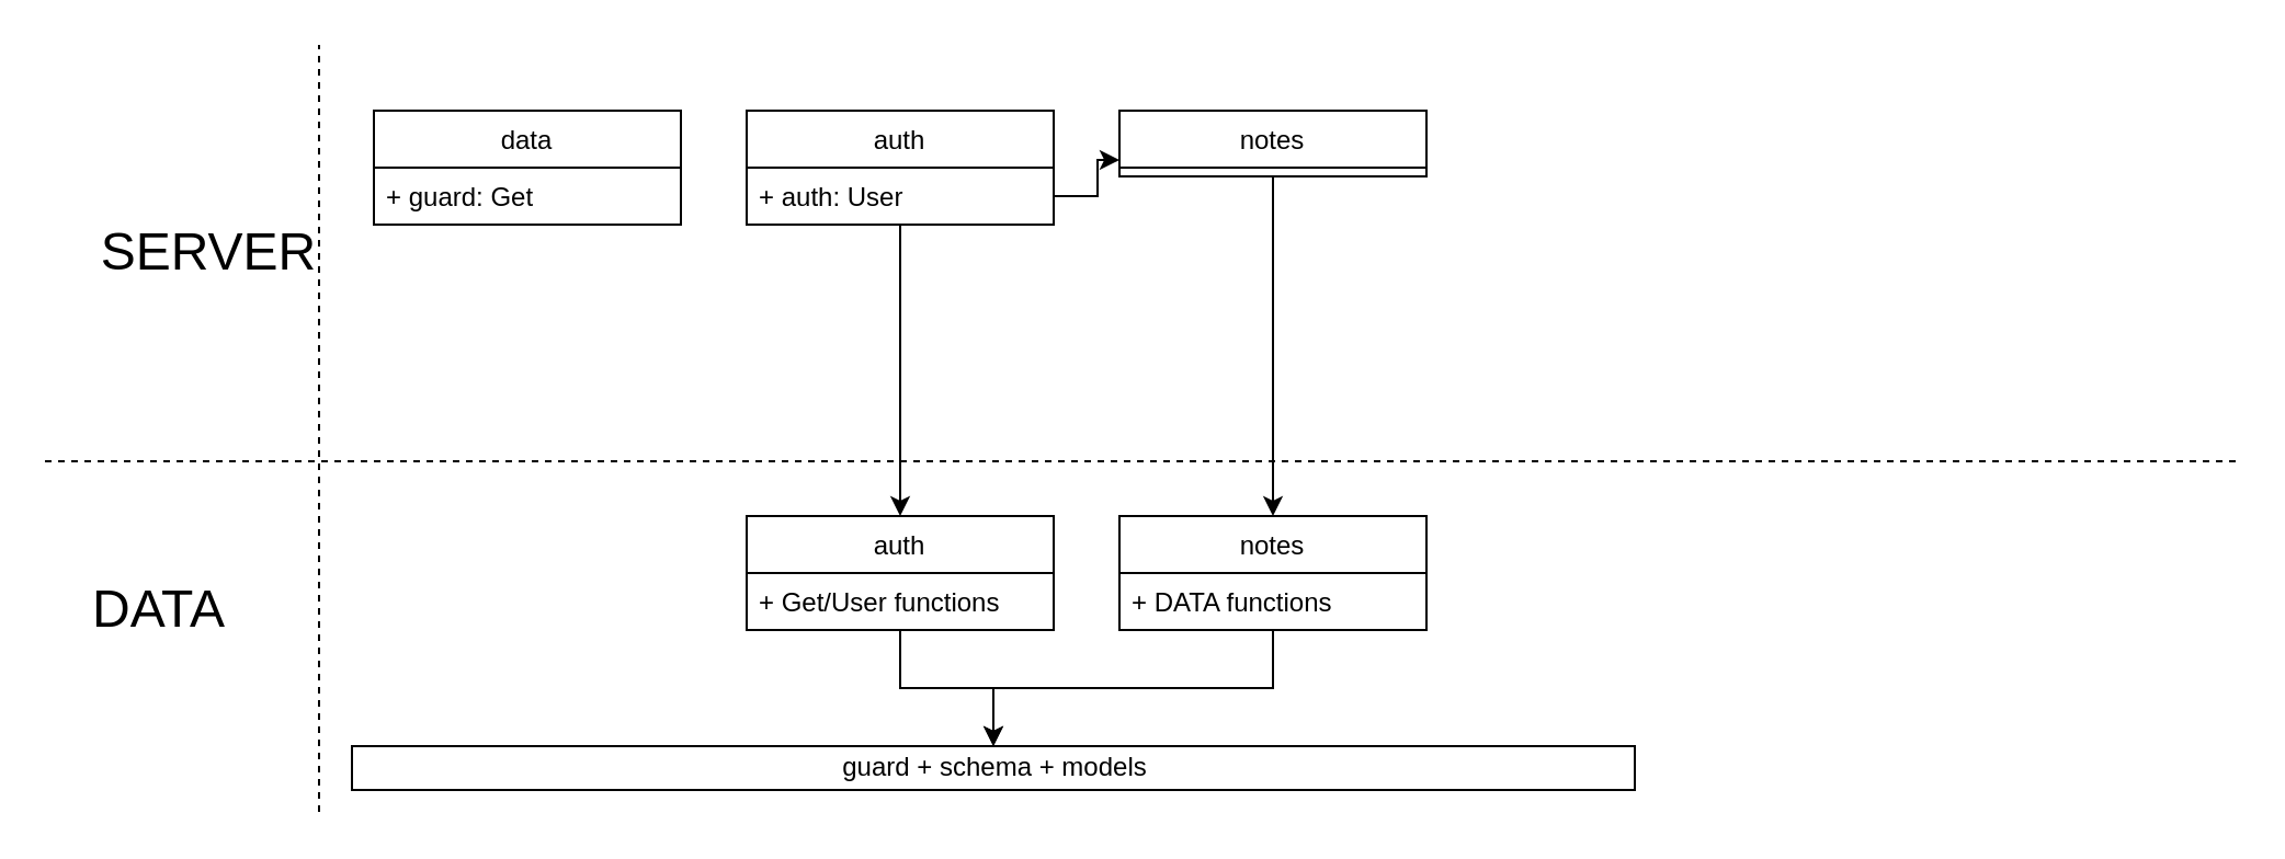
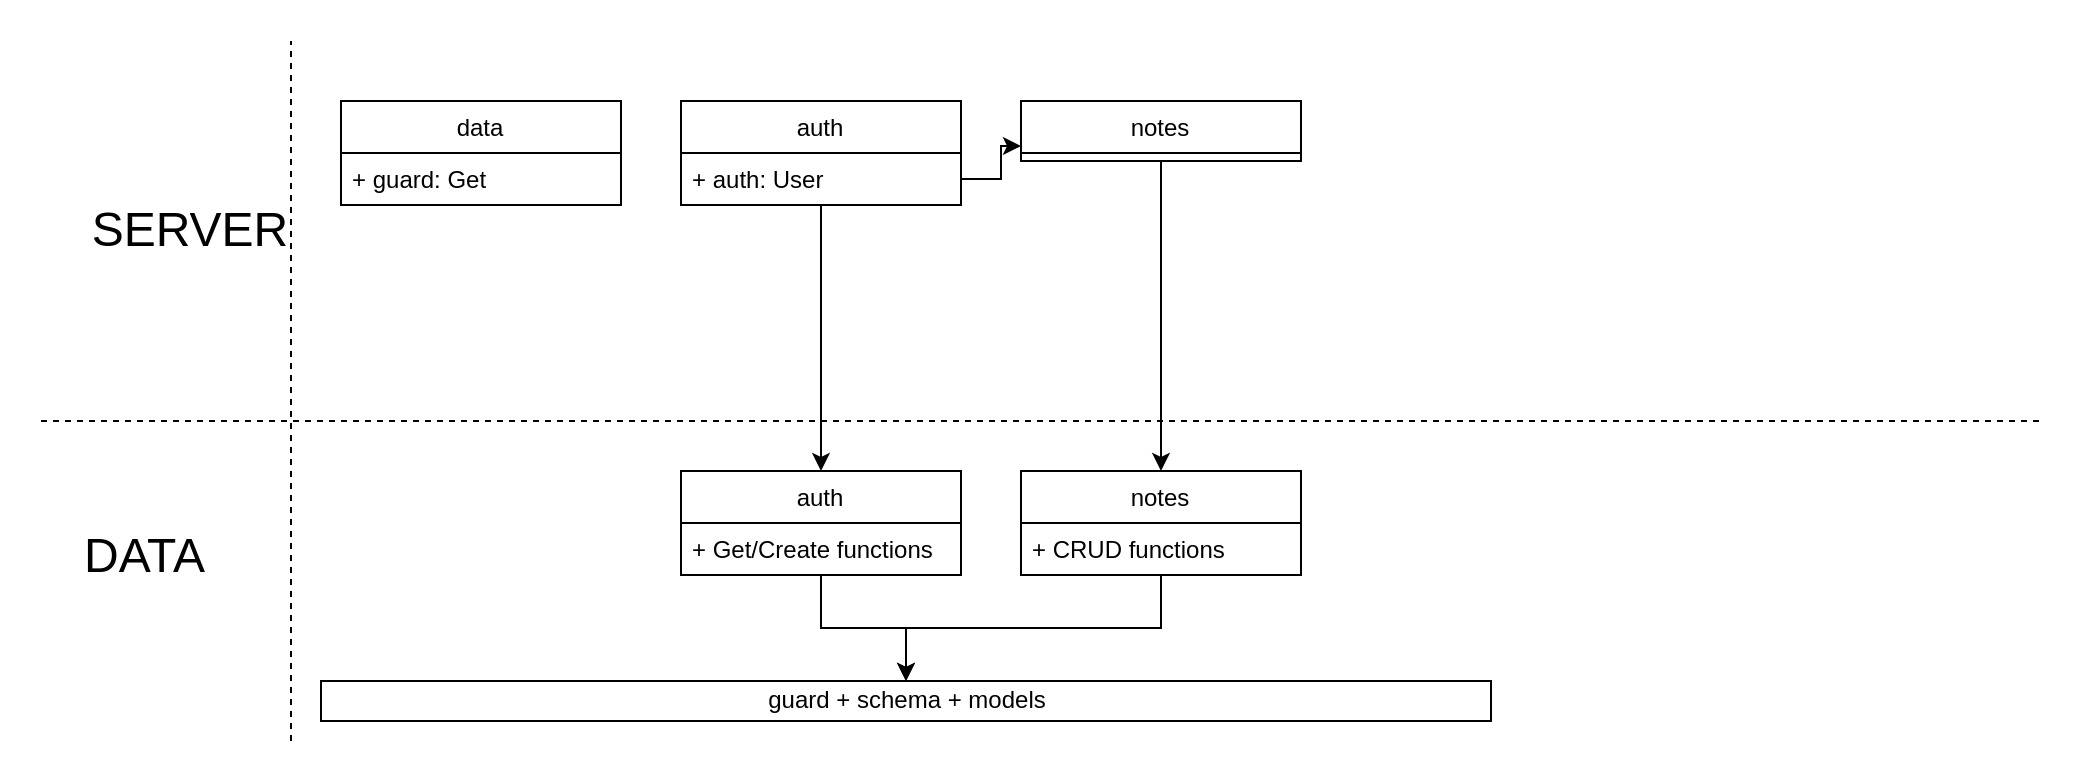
- <mxCell id="13" value="+ Get/User functions" style="text;strokeColor=none;fillColor=none;align=left;verticalAlign=top;spacingLeft=4;spacingRight=4;overflow=hidden;rotatable=0;points=[[0,0.5],[1,0.5]];portConstraint=eastwest;" parent="12" vertex="1"><mxGeometry y="26" width="140" height="26" as="geometry" /></mxCell>
+ <mxCell id="13" value="+ Get/Create functions" style="text;strokeColor=none;fillColor=none;align=left;verticalAlign=top;spacingLeft=4;spacingRight=4;overflow=hidden;rotatable=0;points=[[0,0.5],[1,0.5]];portConstraint=eastwest;" parent="12" vertex="1"><mxGeometry y="26" width="140" height="26" as="geometry" /></mxCell>
- <mxCell id="17" value="+ DATA functions" style="text;strokeColor=none;fillColor=none;align=left;verticalAlign=top;spacingLeft=4;spacingRight=4;overflow=hidden;rotatable=0;points=[[0,0.5],[1,0.5]];portConstraint=eastwest;" parent="16" vertex="1"><mxGeometry y="26" width="140" height="26" as="geometry" /></mxCell>
+ <mxCell id="17" value="+ CRUD functions" style="text;strokeColor=none;fillColor=none;align=left;verticalAlign=top;spacingLeft=4;spacingRight=4;overflow=hidden;rotatable=0;points=[[0,0.5],[1,0.5]];portConstraint=eastwest;" parent="16" vertex="1"><mxGeometry y="26" width="140" height="26" as="geometry" /></mxCell>
